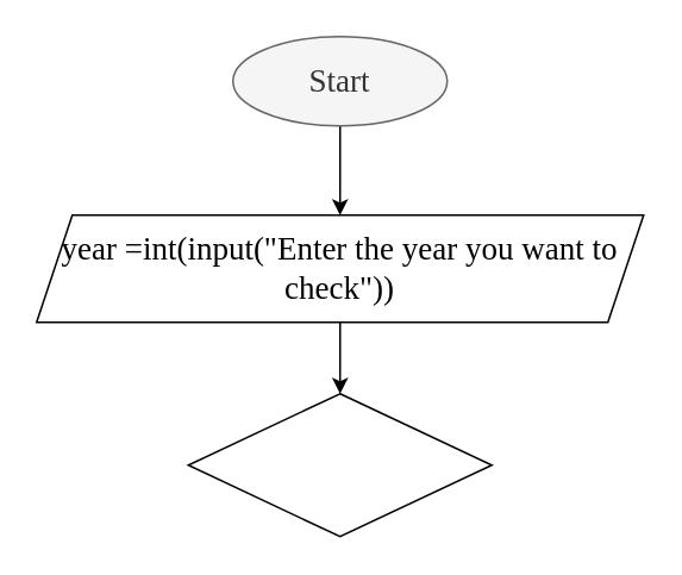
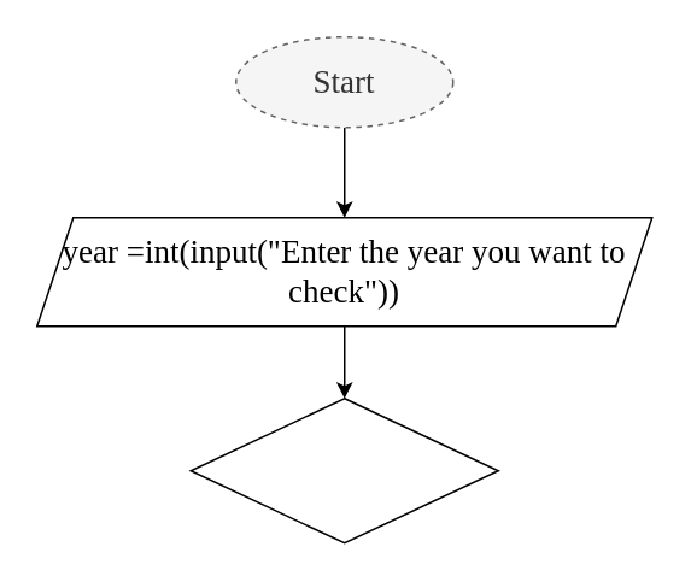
- <mxCell id="3" value="&lt;font face=&quot;Times New Roman&quot; style=&quot;font-size: 18px&quot;&gt;Start&lt;/font&gt;" style="ellipse;whiteSpace=wrap;html=1;fillColor=#f5f5f5;strokeColor=#666666;fontColor=#333333;" vertex="1" parent="1"><mxGeometry x="130" y="20" width="120" height="50" as="geometry" /></mxCell>
+ <mxCell id="3" value="&lt;font face=&quot;Times New Roman&quot; style=&quot;font-size: 18px&quot;&gt;Start&lt;/font&gt;" style="ellipse;whiteSpace=wrap;html=1;fillColor=#f5f5f5;strokeColor=#666666;fontColor=#333333;dashed=1;" vertex="1" parent="1"><mxGeometry x="130" y="20" width="120" height="50" as="geometry" /></mxCell>
